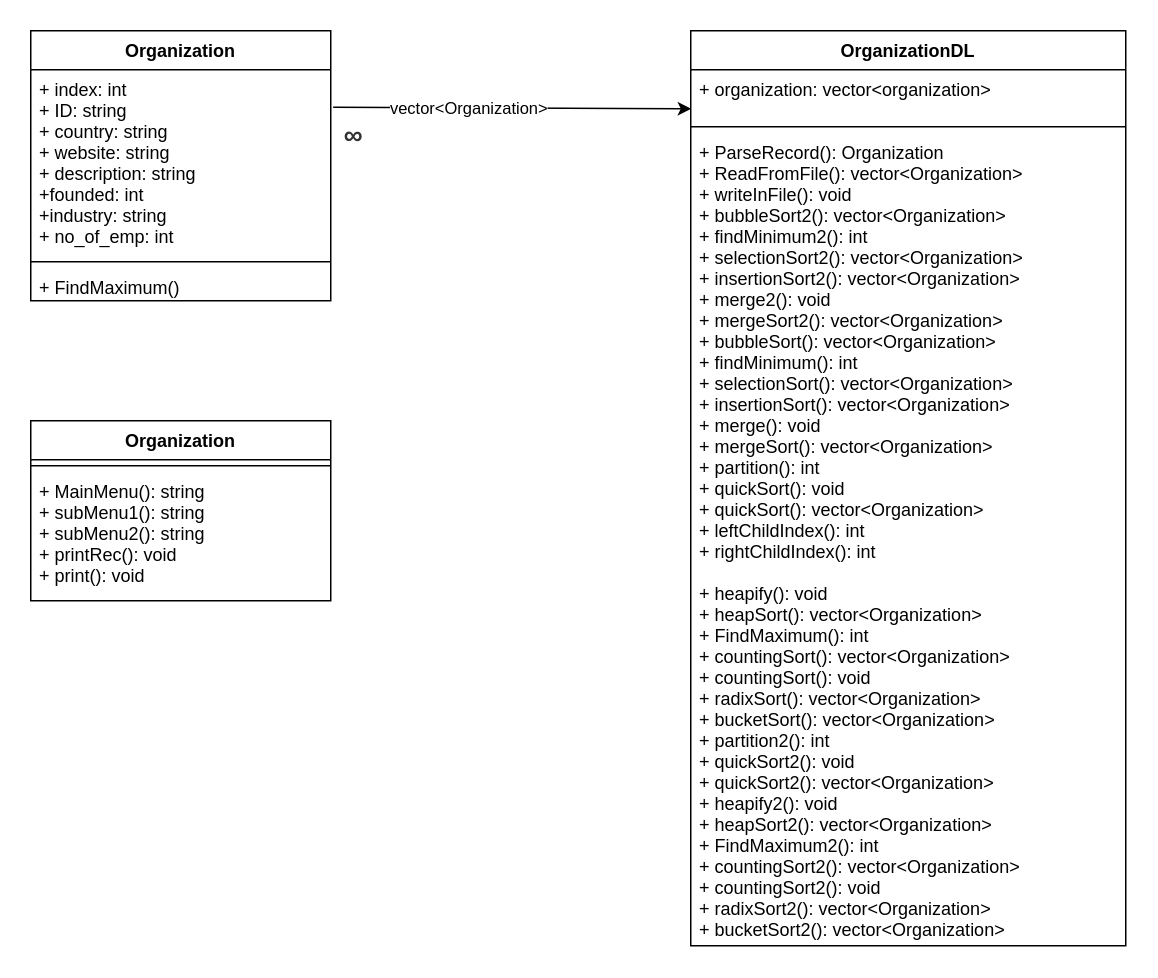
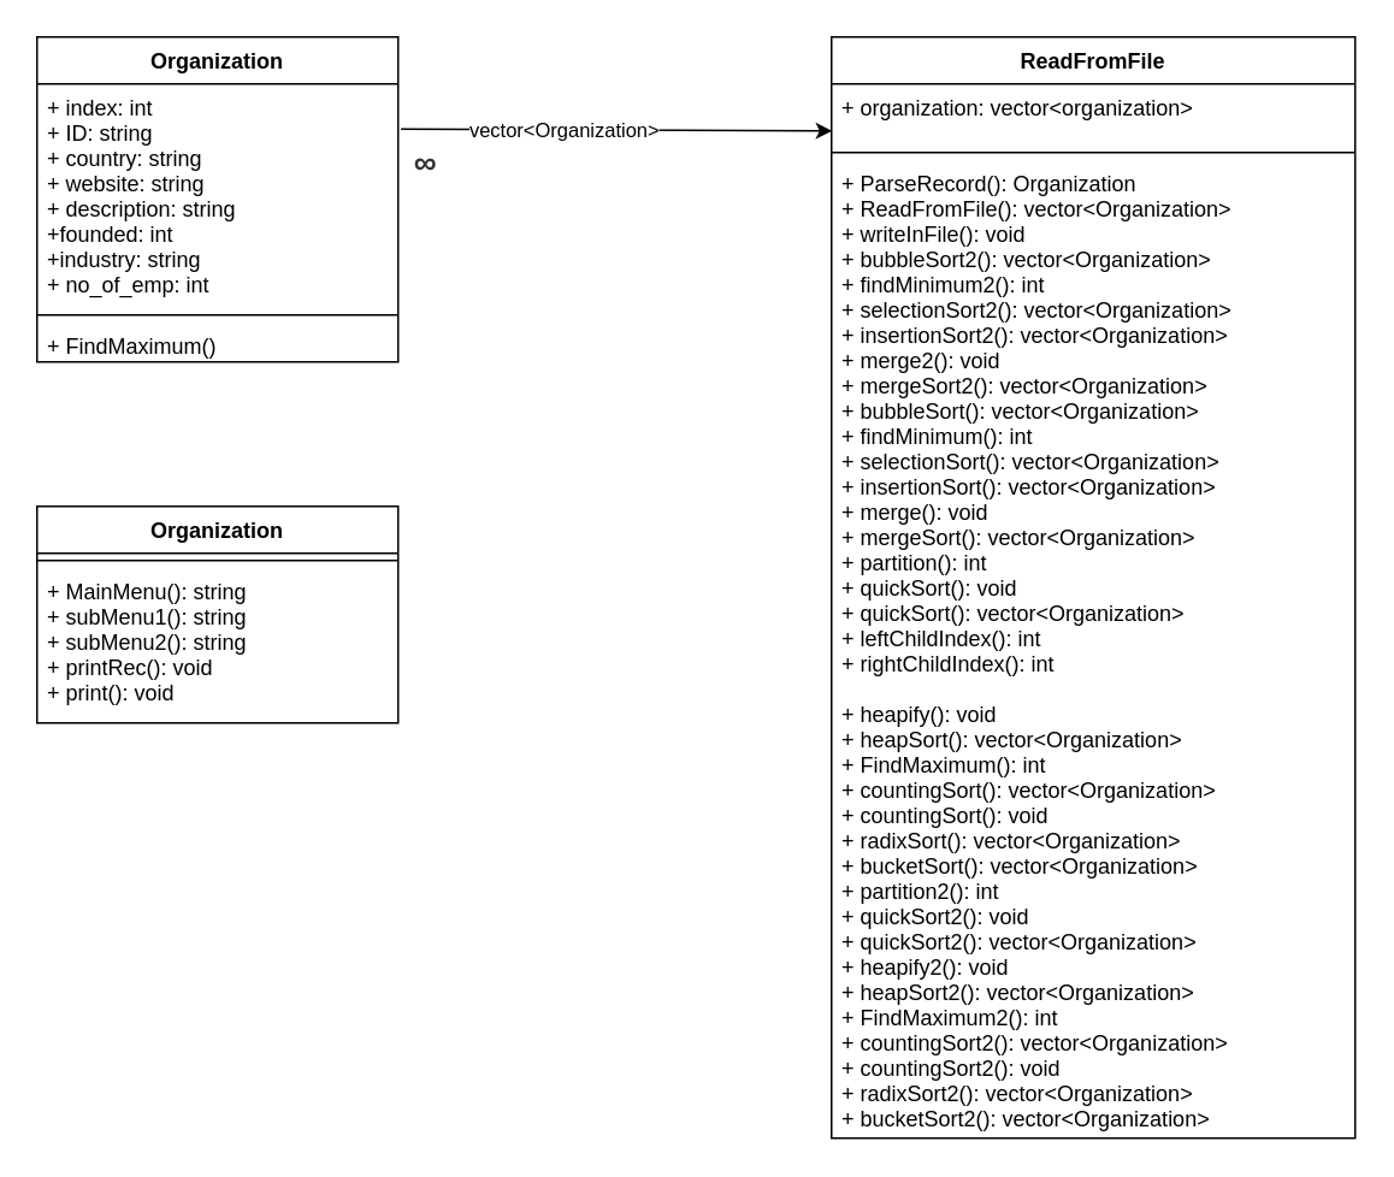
- <mxCell id="6" value="OrganizationDL" style="swimlane;fontStyle=1;align=center;verticalAlign=top;childLayout=stackLayout;horizontal=1;startSize=26;horizontalStack=0;resizeParent=1;resizeParentMax=0;resizeLast=0;collapsible=1;marginBottom=0;" vertex="1" parent="1"><mxGeometry x="460" y="20" width="290" height="610" as="geometry" /></mxCell>
+ <mxCell id="6" value="ReadFromFile" style="swimlane;fontStyle=1;align=center;verticalAlign=top;childLayout=stackLayout;horizontal=1;startSize=26;horizontalStack=0;resizeParent=1;resizeParentMax=0;resizeLast=0;collapsible=1;marginBottom=0;" vertex="1" parent="1"><mxGeometry x="460" y="20" width="290" height="610" as="geometry" /></mxCell>
